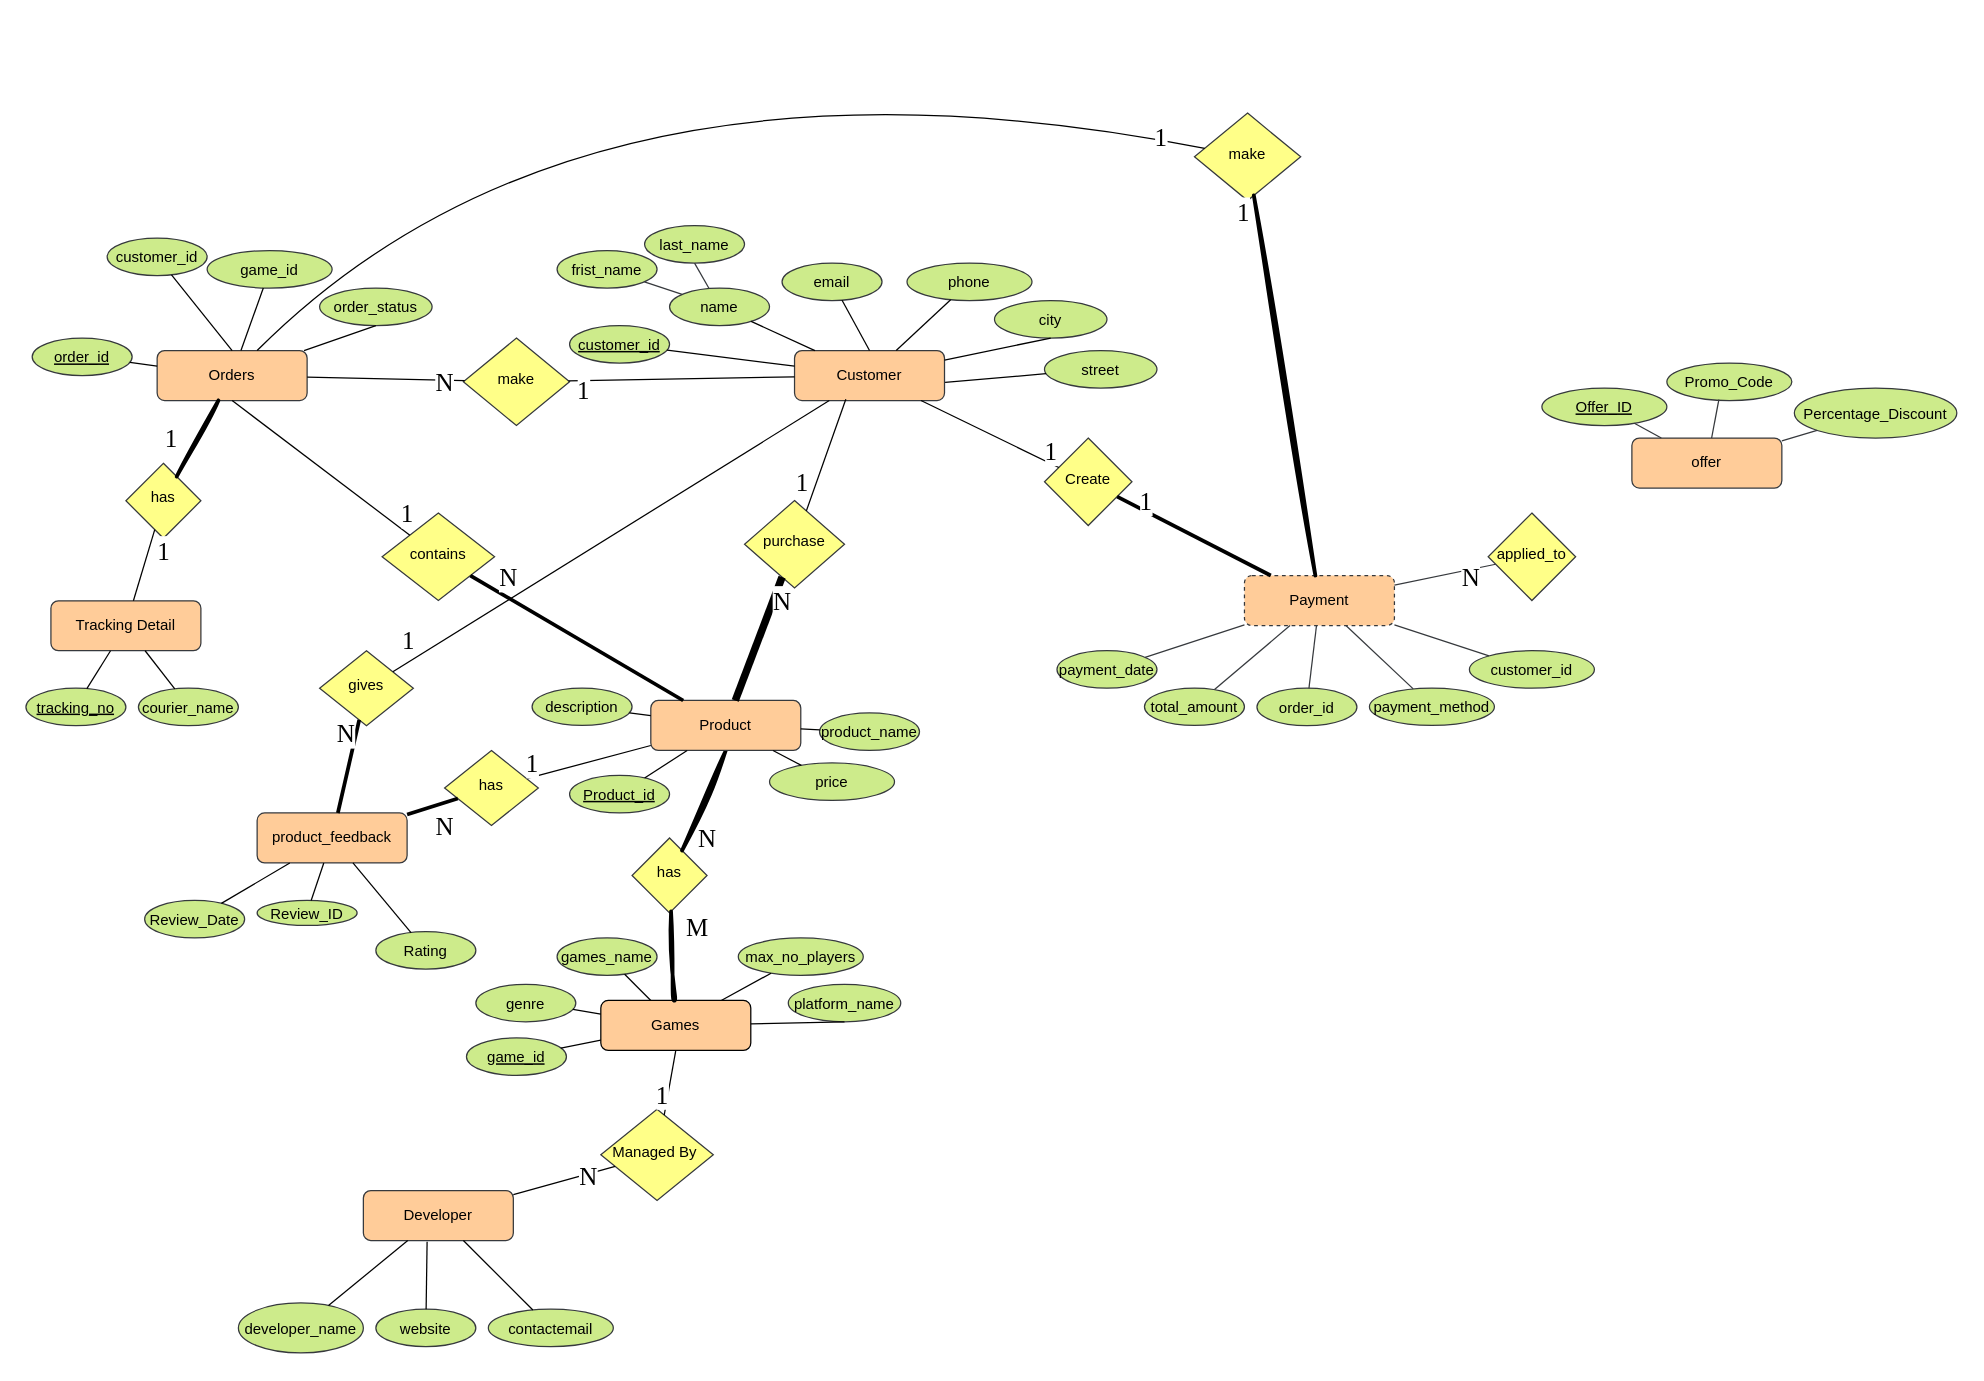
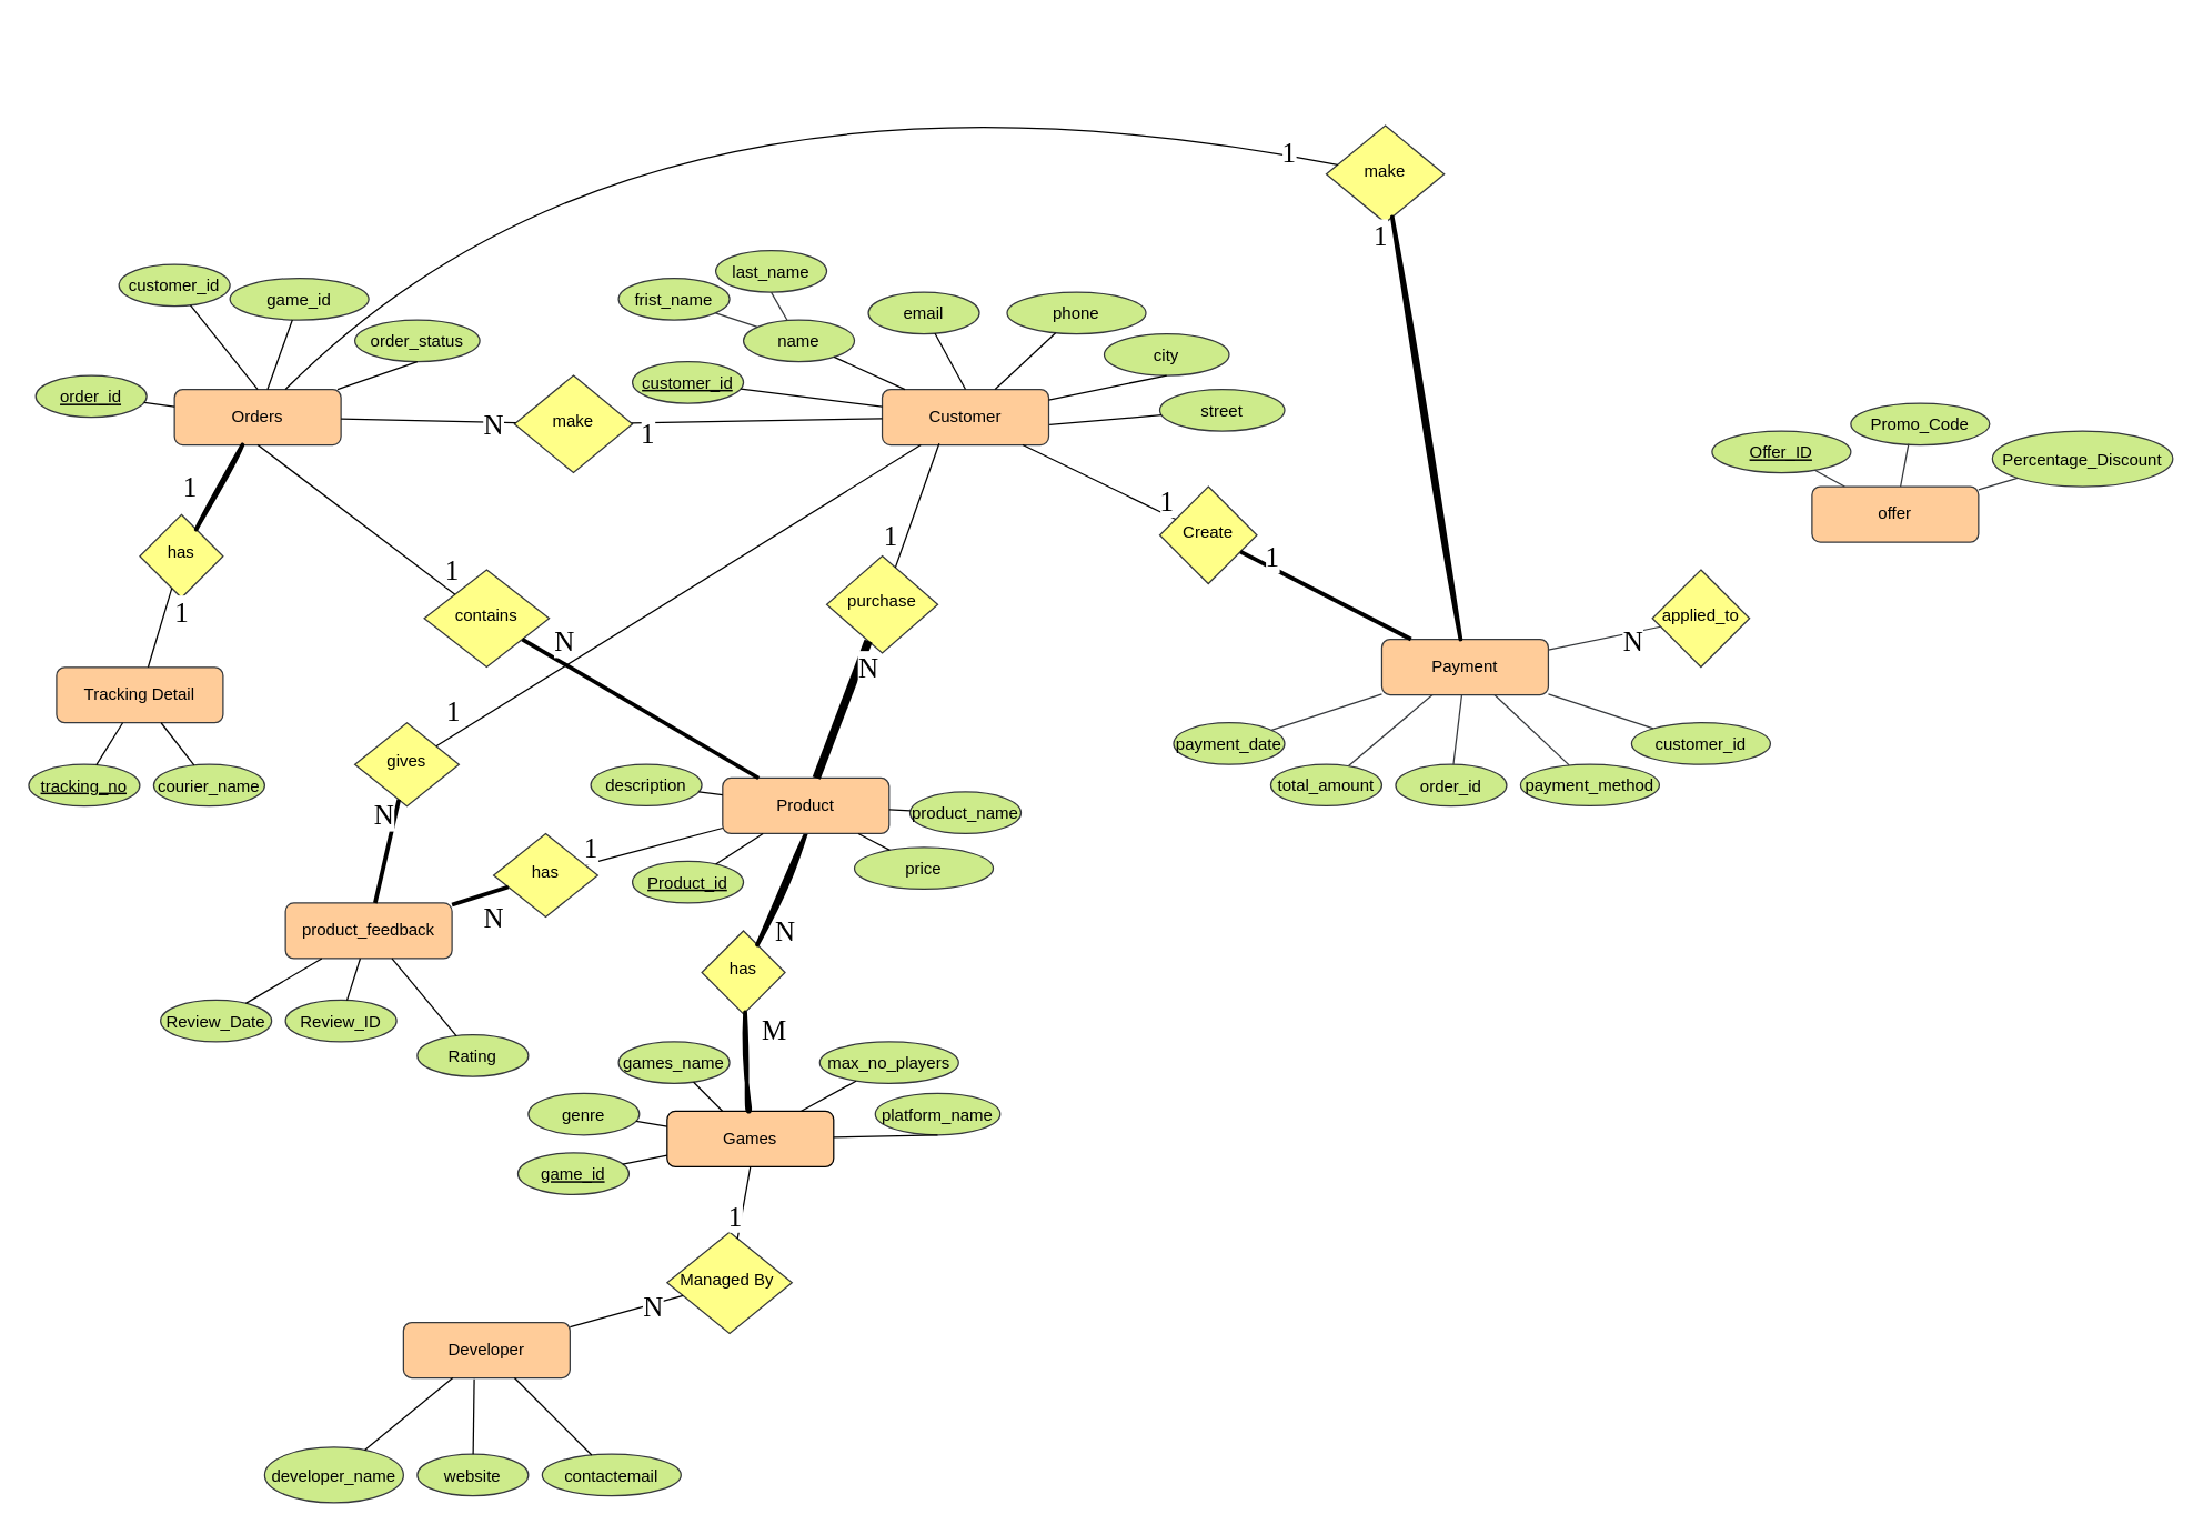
- <mxCell id="41" value="Payment" style="rounded=1;whiteSpace=wrap;html=1;fontSize=12;glass=0;strokeWidth=1;shadow=0;fillColor=#ffcc99;strokeColor=#36393d;dashed=1;" parent="1" vertex="1"><mxGeometry x="995" y="460" width="120" height="40" as="geometry" /></mxCell>
+ <mxCell id="41" value="Payment" style="rounded=1;whiteSpace=wrap;html=1;fontSize=12;glass=0;strokeWidth=1;shadow=0;fillColor=#ffcc99;strokeColor=#36393d;" parent="1" vertex="1"><mxGeometry x="995" y="460" width="120" height="40" as="geometry" /></mxCell>
- <mxCell id="112" value="Review_ID" style="ellipse;fillColor=#cdeb8b;strokeColor=#36393d;" parent="1" vertex="1"><mxGeometry x="205" y="720" width="80" height="20" as="geometry" /></mxCell>
+ <mxCell id="112" value="Review_ID" style="ellipse;fillColor=#cdeb8b;strokeColor=#36393d;" parent="1" vertex="1"><mxGeometry x="205" y="720" width="80" height="30" as="geometry" /></mxCell>
